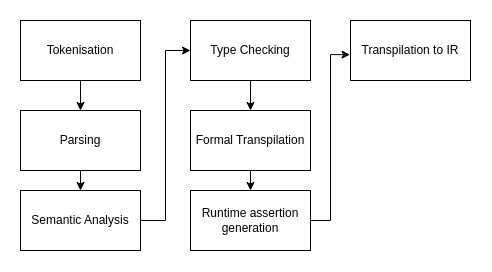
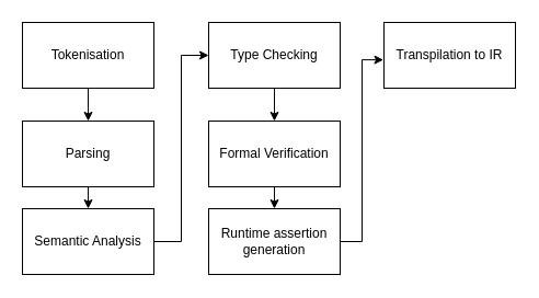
- <mxCell id="10" value="Formal Transpilation" style="rounded=0;whiteSpace=wrap;html=1;" vertex="1" parent="1"><mxGeometry x="190" y="110" width="120" height="60" as="geometry" /></mxCell>
+ <mxCell id="10" value="Formal Verification" style="rounded=0;whiteSpace=wrap;html=1;" vertex="1" parent="1"><mxGeometry x="190" y="110" width="120" height="60" as="geometry" /></mxCell>
